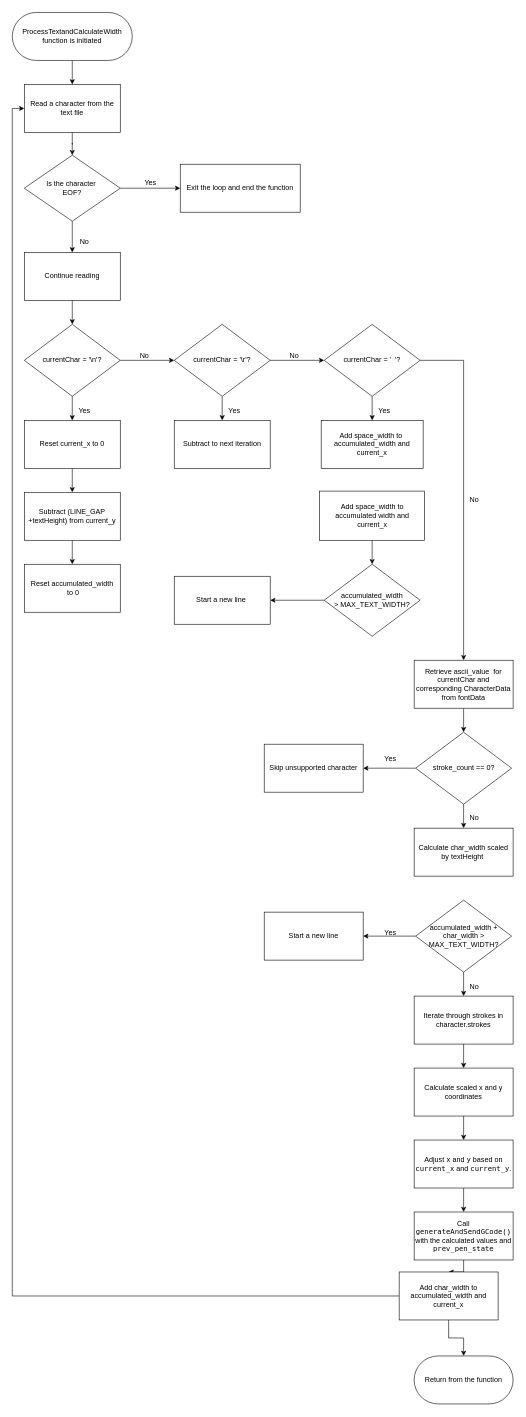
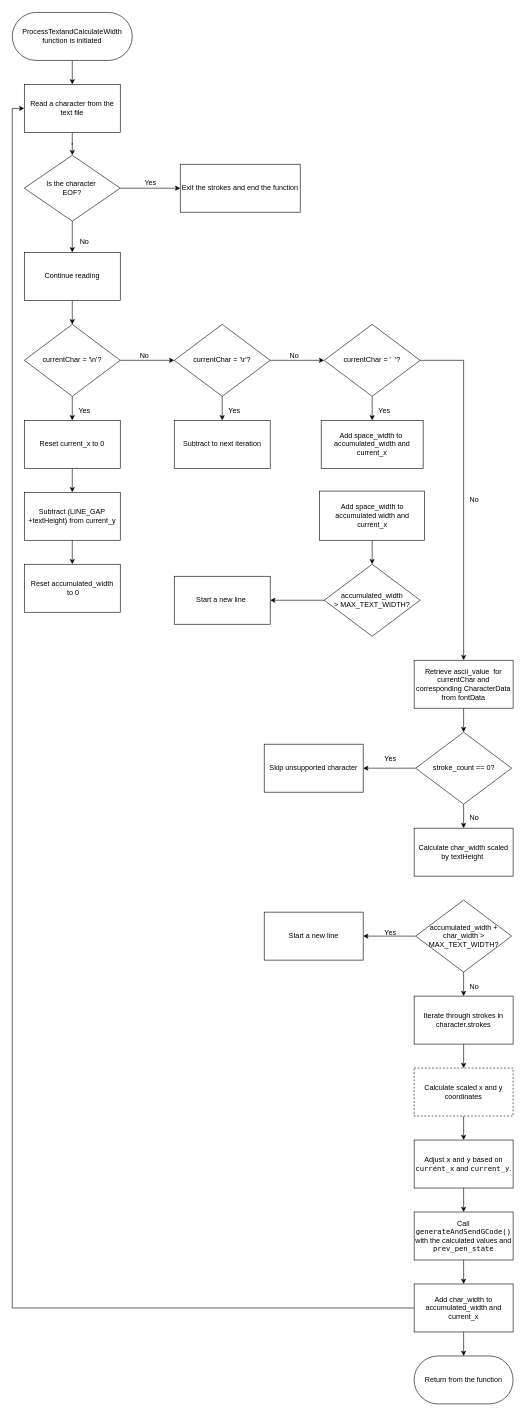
- <mxCell id="9" value="Exit the loop and end the function" style="rounded=0;whiteSpace=wrap;html=1;" parent="1" vertex="1"><mxGeometry x="300" y="273" width="200" height="80" as="geometry" /></mxCell>
+ <mxCell id="9" value="Exit the strokes and end the function" style="rounded=0;whiteSpace=wrap;html=1;" parent="1" vertex="1"><mxGeometry x="300" y="273" width="200" height="80" as="geometry" /></mxCell>
- <mxCell id="59" value="Calculate scaled x and y coordinates" style="rounded=0;whiteSpace=wrap;html=1;fontFamily=Helvetica;" vertex="1" parent="1"><mxGeometry x="690" y="1780" width="165" height="80" as="geometry" /></mxCell>
+ <mxCell id="59" value="Calculate scaled x and y coordinates" style="rounded=0;whiteSpace=wrap;html=1;fontFamily=Helvetica;dashed=1;" vertex="1" parent="1"><mxGeometry x="690" y="1780" width="165" height="80" as="geometry" /></mxCell>
- <mxCell id="66" value="Add char_width to accumulated_width and current_x" style="rounded=0;whiteSpace=wrap;html=1;" vertex="1" parent="1"><mxGeometry x="665" y="2120" width="165" height="80" as="geometry" /></mxCell>
+ <mxCell id="66" value="Add char_width to accumulated_width and current_x" style="rounded=0;whiteSpace=wrap;html=1;" vertex="1" parent="1"><mxGeometry x="690" y="2140" width="165" height="80" as="geometry" /></mxCell>
